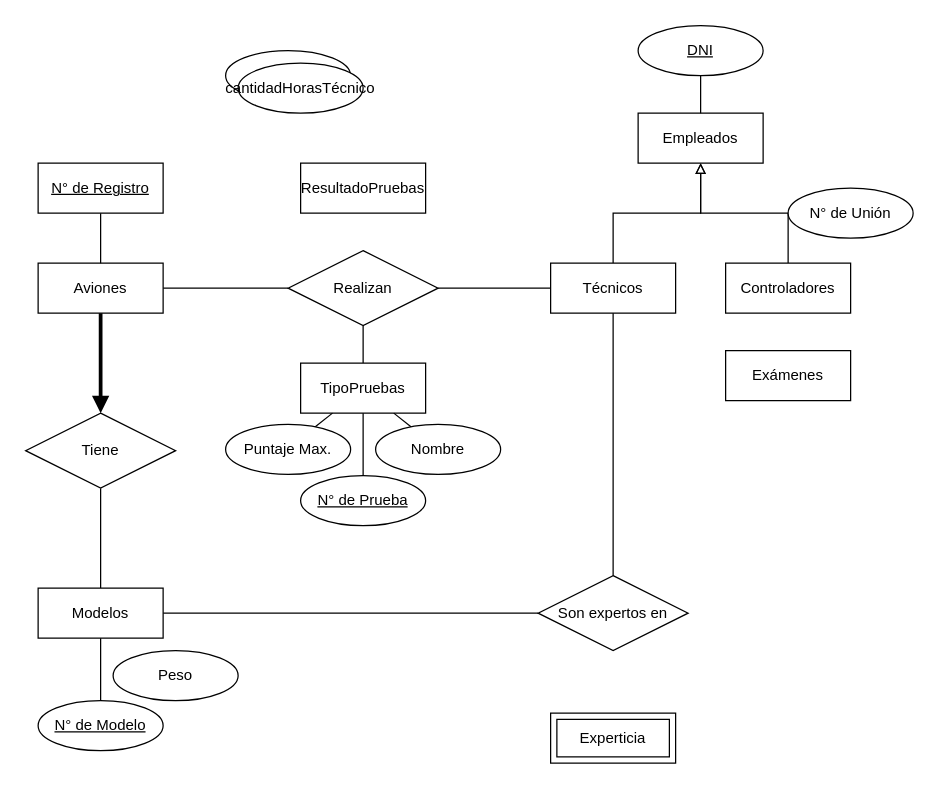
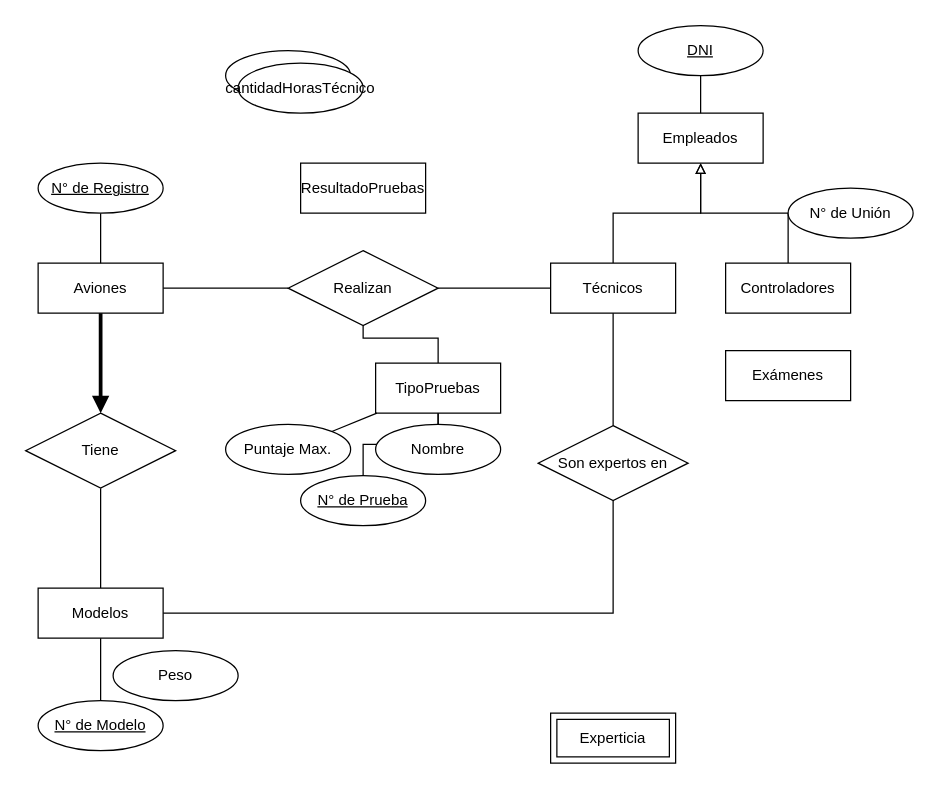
- <mxCell id="23" value="N° de Registro" style="whiteSpace=wrap;html=1;align=center;fontStyle=4;rounded=0;" vertex="1" parent="1"><mxGeometry x="30" y="130" width="100" height="40" as="geometry" /></mxCell>
+ <mxCell id="23" value="N° de Registro" style="ellipse;whiteSpace=wrap;html=1;align=center;fontStyle=4;" vertex="1" parent="1"><mxGeometry x="30" y="130" width="100" height="40" as="geometry" /></mxCell>
- <mxCell id="21" value="TipoPruebas" style="whiteSpace=wrap;html=1;align=center;" vertex="1" parent="1"><mxGeometry x="240" y="290" width="100" height="40" as="geometry" /></mxCell>
+ <mxCell id="21" value="TipoPruebas" style="whiteSpace=wrap;html=1;align=center;" vertex="1" parent="1"><mxGeometry x="300" y="290" width="100" height="40" as="geometry" /></mxCell>
- <mxCell id="27" value="Son expertos en" style="shape=rhombus;perimeter=rhombusPerimeter;whiteSpace=wrap;html=1;align=center;" vertex="1" parent="1"><mxGeometry x="430" y="460" width="120" height="60" as="geometry" /></mxCell>
+ <mxCell id="27" value="Son expertos en" style="shape=rhombus;perimeter=rhombusPerimeter;whiteSpace=wrap;html=1;align=center;" vertex="1" parent="1"><mxGeometry x="430" y="340" width="120" height="60" as="geometry" /></mxCell>
